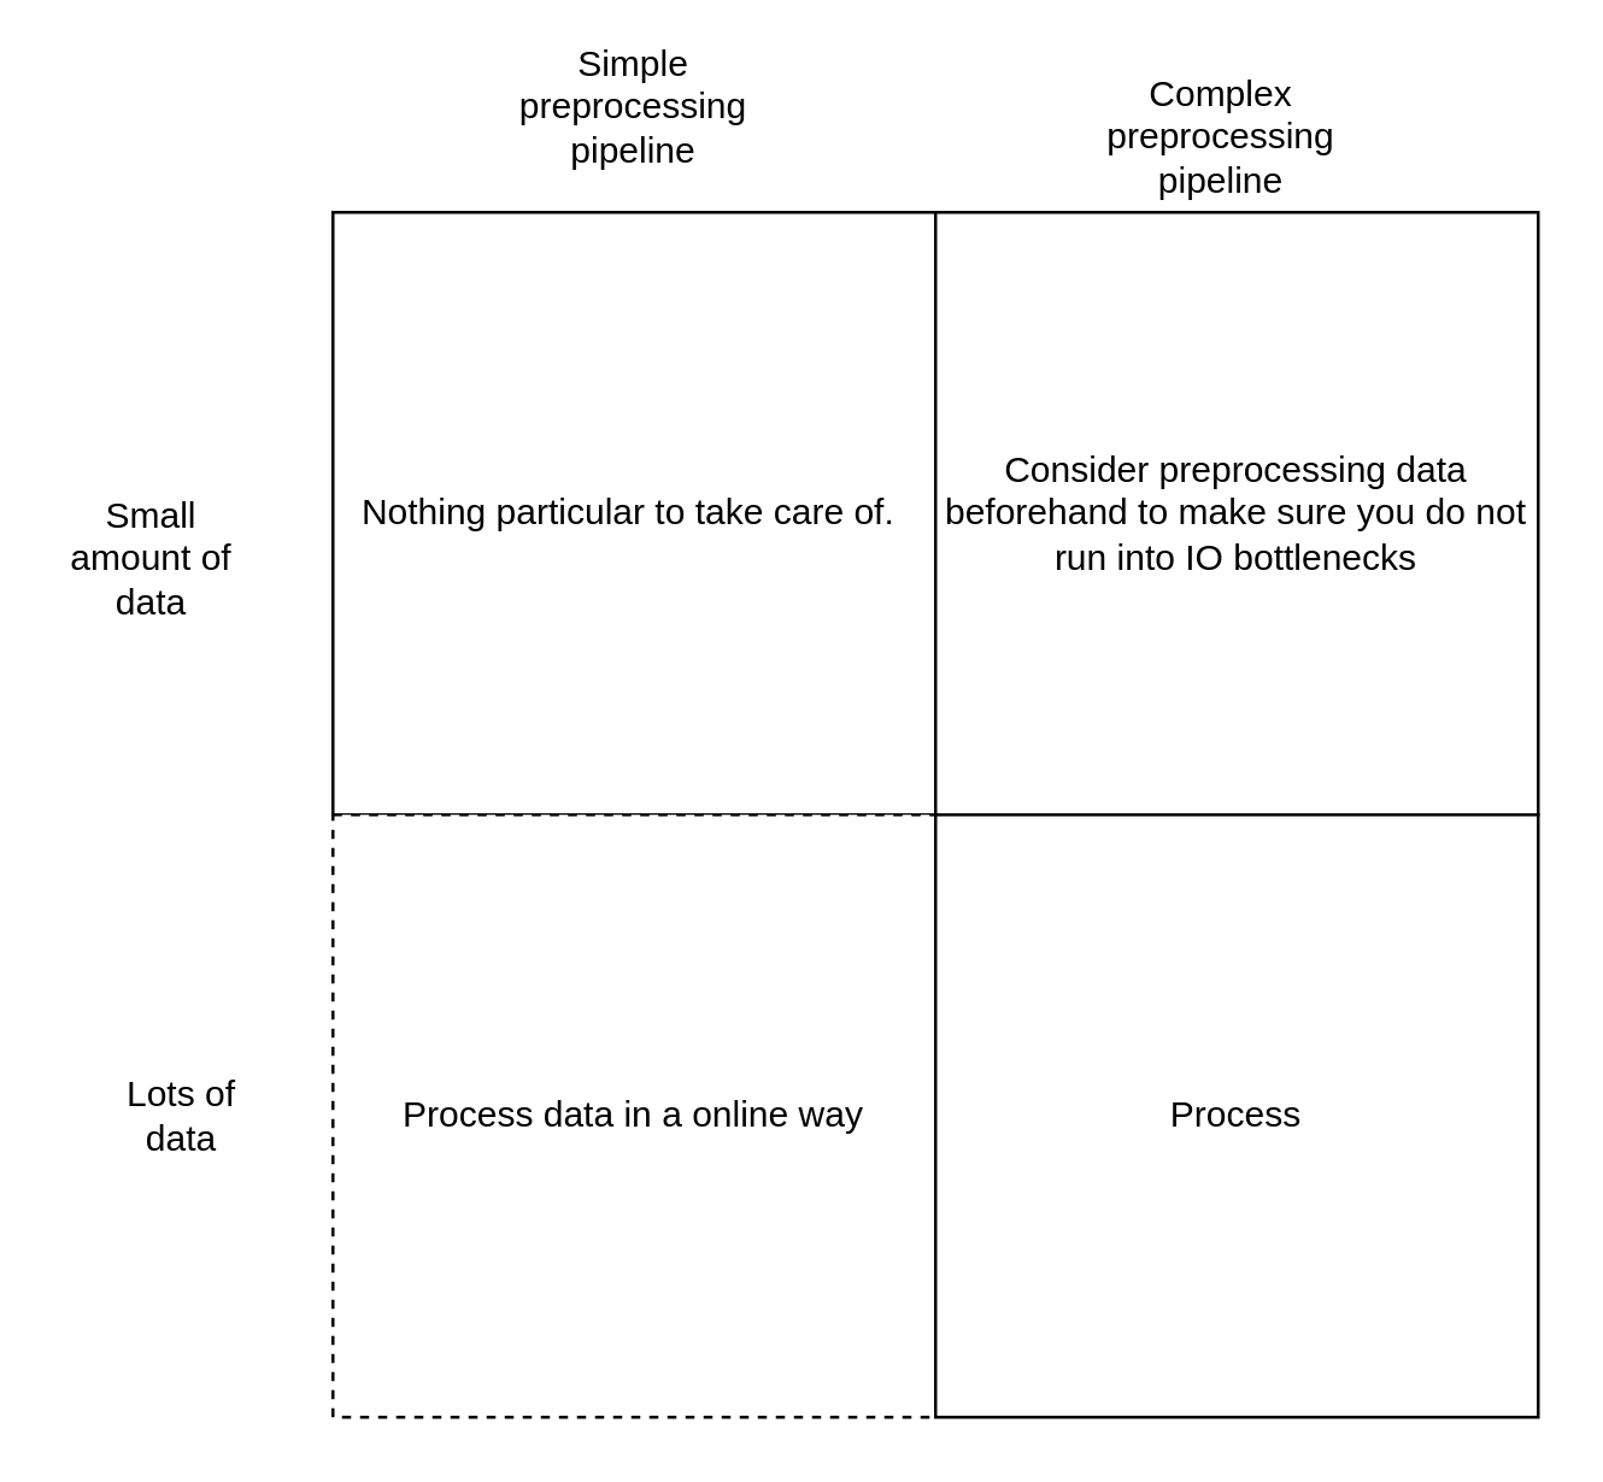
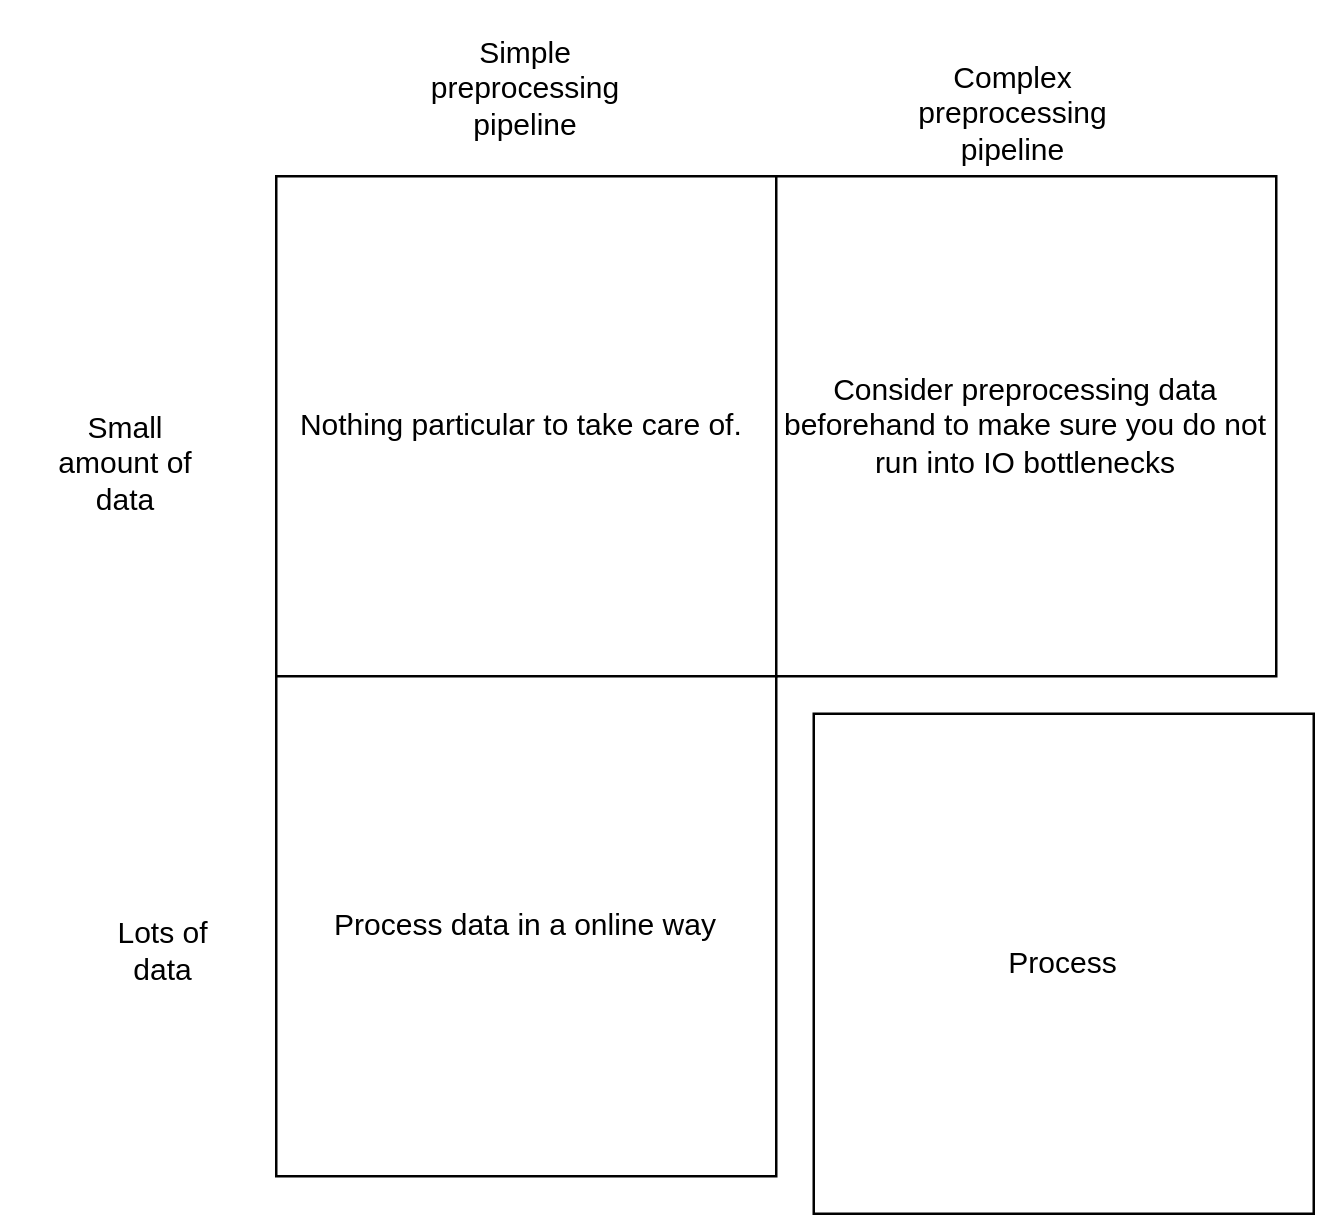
- <mxCell id="6" value="Lots of data" style="text;html=1;align=center;verticalAlign=middle;whiteSpace=wrap;rounded=0;" vertex="1" parent="1"><mxGeometry x="30" y="355" width="60" height="30" as="geometry" /></mxCell>
+ <mxCell id="6" value="Lots of data" style="text;html=1;align=center;verticalAlign=middle;whiteSpace=wrap;rounded=0;" vertex="1" parent="1"><mxGeometry x="35" y="365" width="60" height="30" as="geometry" /></mxCell>
- <mxCell id="4" value="Process data in a online way" style="whiteSpace=wrap;html=1;aspect=fixed;dashed=1;" vertex="1" parent="1"><mxGeometry x="110" y="270" width="200" height="200" as="geometry" /></mxCell>
+ <mxCell id="4" value="Process data in a online way" style="whiteSpace=wrap;html=1;aspect=fixed;" vertex="1" parent="1"><mxGeometry x="110" y="270" width="200" height="200" as="geometry" /></mxCell>
- <mxCell id="5" value="Process" style="whiteSpace=wrap;html=1;aspect=fixed;" vertex="1" parent="1"><mxGeometry x="310" y="270" width="200" height="200" as="geometry" /></mxCell>
+ <mxCell id="5" value="Process" style="whiteSpace=wrap;html=1;aspect=fixed;" vertex="1" parent="1"><mxGeometry x="325" y="285" width="200" height="200" as="geometry" /></mxCell>
